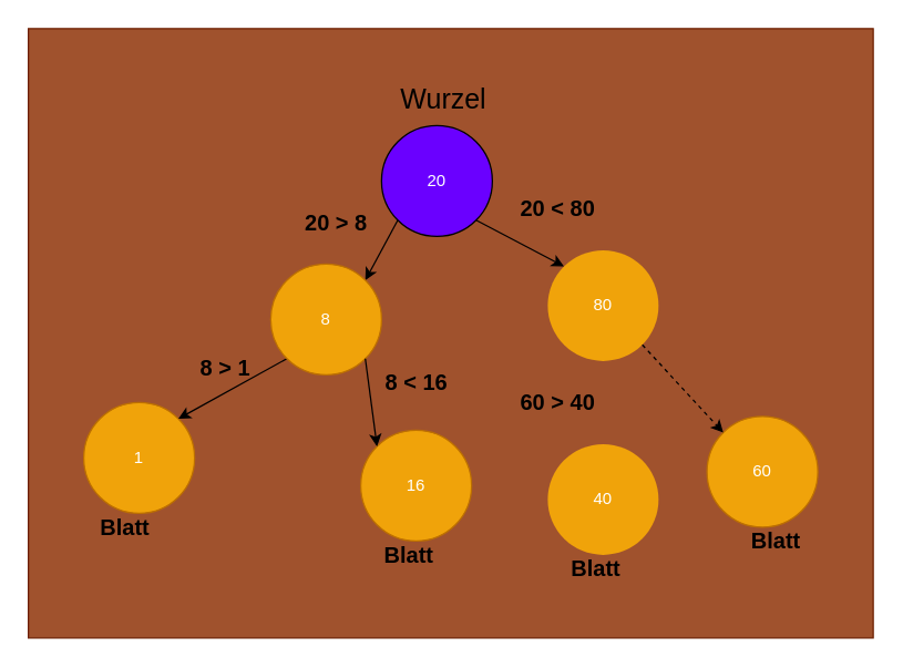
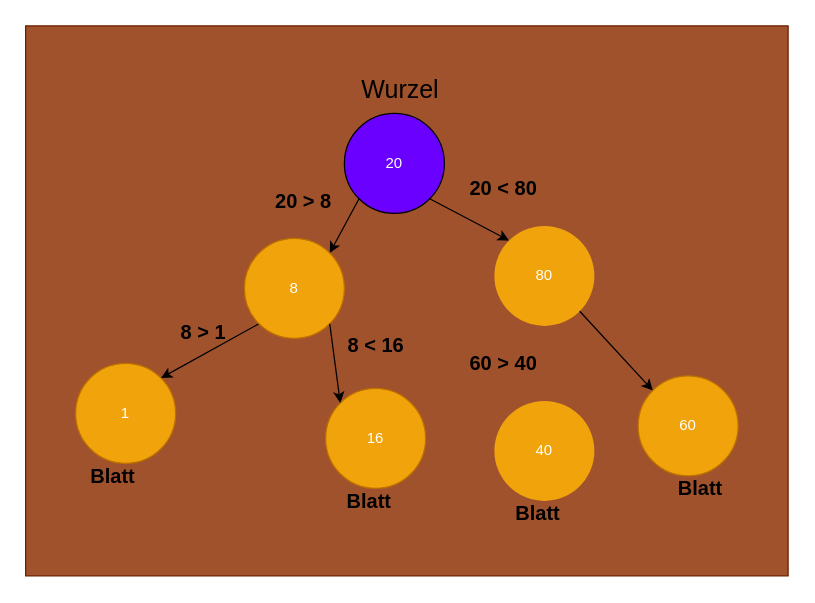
- <mxCell id="13" value="" style="endArrow=classic;html=1;exitX=1;exitY=1;exitDx=0;exitDy=0;entryX=0;entryY=0;entryDx=0;entryDy=0;dashed=1;" parent="1" source="3" target="12" edge="1"><mxGeometry width="50" height="50" relative="1" as="geometry"><mxPoint x="470" y="360" as="sourcePoint" /><mxPoint x="520" y="310" as="targetPoint" /></mxGeometry></mxCell>
+ <mxCell id="13" value="" style="endArrow=classic;html=1;exitX=1;exitY=1;exitDx=0;exitDy=0;entryX=0;entryY=0;entryDx=0;entryDy=0;" parent="1" source="3" target="12" edge="1"><mxGeometry width="50" height="50" relative="1" as="geometry"><mxPoint x="470" y="360" as="sourcePoint" /><mxPoint x="520" y="310" as="targetPoint" /></mxGeometry></mxCell>
